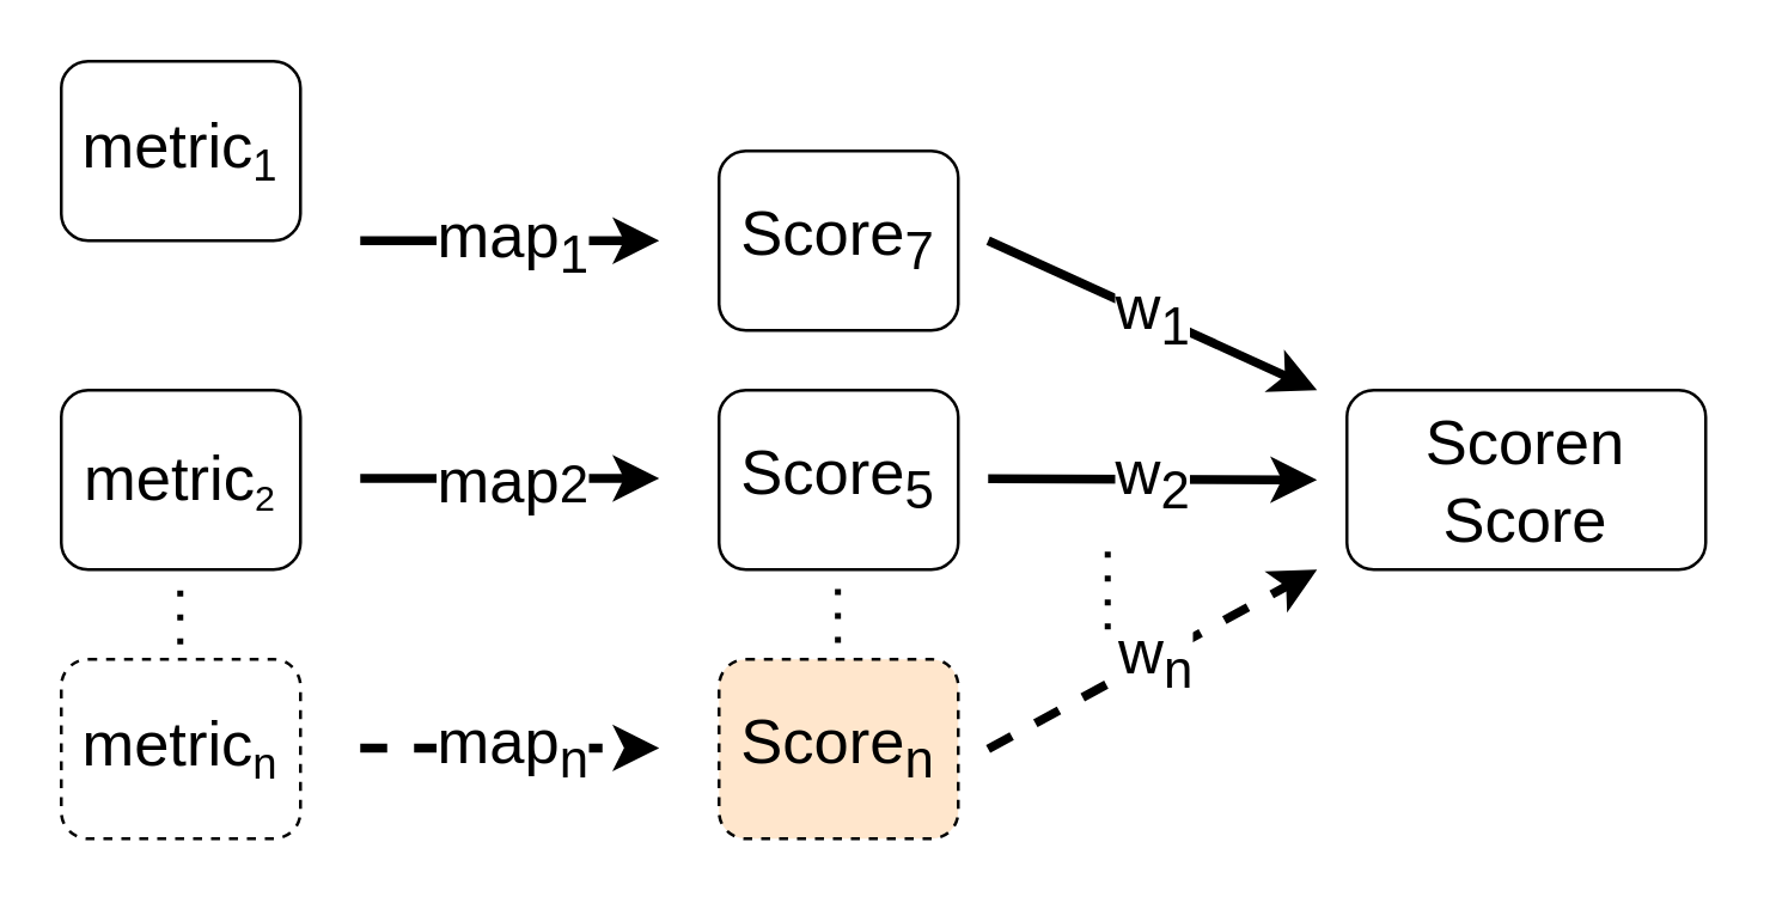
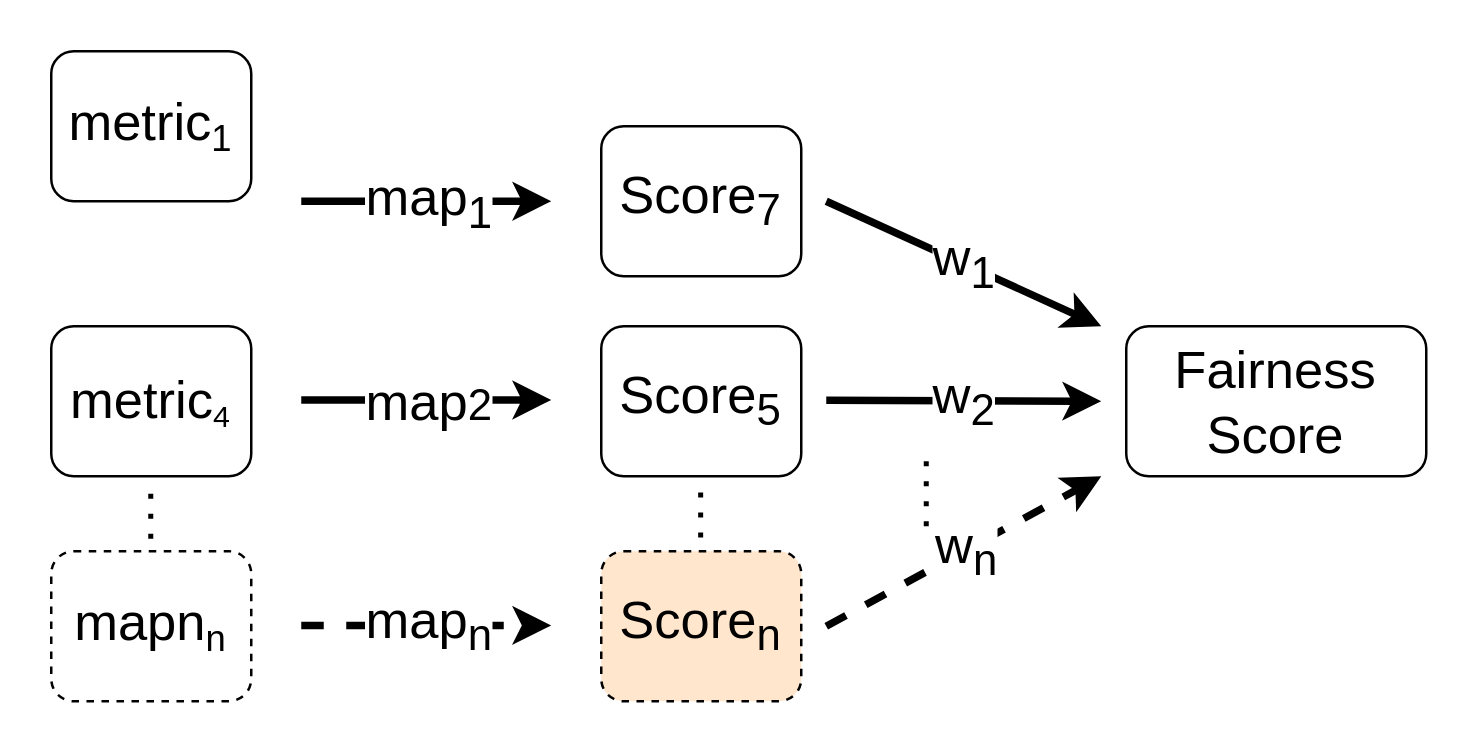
- <mxCell id="8" value="metric&lt;span style=&quot;font-size: 14.583px&quot;&gt;&lt;sub&gt;2&lt;/sub&gt;&lt;/span&gt;" style="rounded=1;whiteSpace=wrap;html=1;fontSize=21;" vertex="1" parent="1"><mxGeometry x="20" y="130" width="80" height="60" as="geometry" /></mxCell>
+ <mxCell id="8" value="metric&lt;span style=&quot;font-size: 14.583px&quot;&gt;&lt;sub&gt;4&lt;/sub&gt;&lt;/span&gt;" style="rounded=1;whiteSpace=wrap;html=1;fontSize=21;" vertex="1" parent="1"><mxGeometry x="20" y="130" width="80" height="60" as="geometry" /></mxCell>
- <mxCell id="18" value="Scoren Score" style="rounded=1;whiteSpace=wrap;html=1;fontSize=21;" vertex="1" parent="1"><mxGeometry x="450" y="130" width="120" height="60" as="geometry" /></mxCell>
+ <mxCell id="18" value="Fairness Score" style="rounded=1;whiteSpace=wrap;html=1;fontSize=21;" vertex="1" parent="1"><mxGeometry x="450" y="130" width="120" height="60" as="geometry" /></mxCell>
- <mxCell id="7" value="metric&lt;span style=&quot;font-size: 17.5px&quot;&gt;&lt;sub&gt;n&lt;/sub&gt;&lt;/span&gt;" style="rounded=1;whiteSpace=wrap;html=1;fontSize=21;dashed=1;" vertex="1" parent="1"><mxGeometry x="20" y="220" width="80" height="60" as="geometry" /></mxCell>
+ <mxCell id="7" value="mapn&lt;span style=&quot;font-size: 17.5px&quot;&gt;&lt;sub&gt;n&lt;/sub&gt;&lt;/span&gt;" style="rounded=1;whiteSpace=wrap;html=1;fontSize=21;dashed=1;" vertex="1" parent="1"><mxGeometry x="20" y="220" width="80" height="60" as="geometry" /></mxCell>
